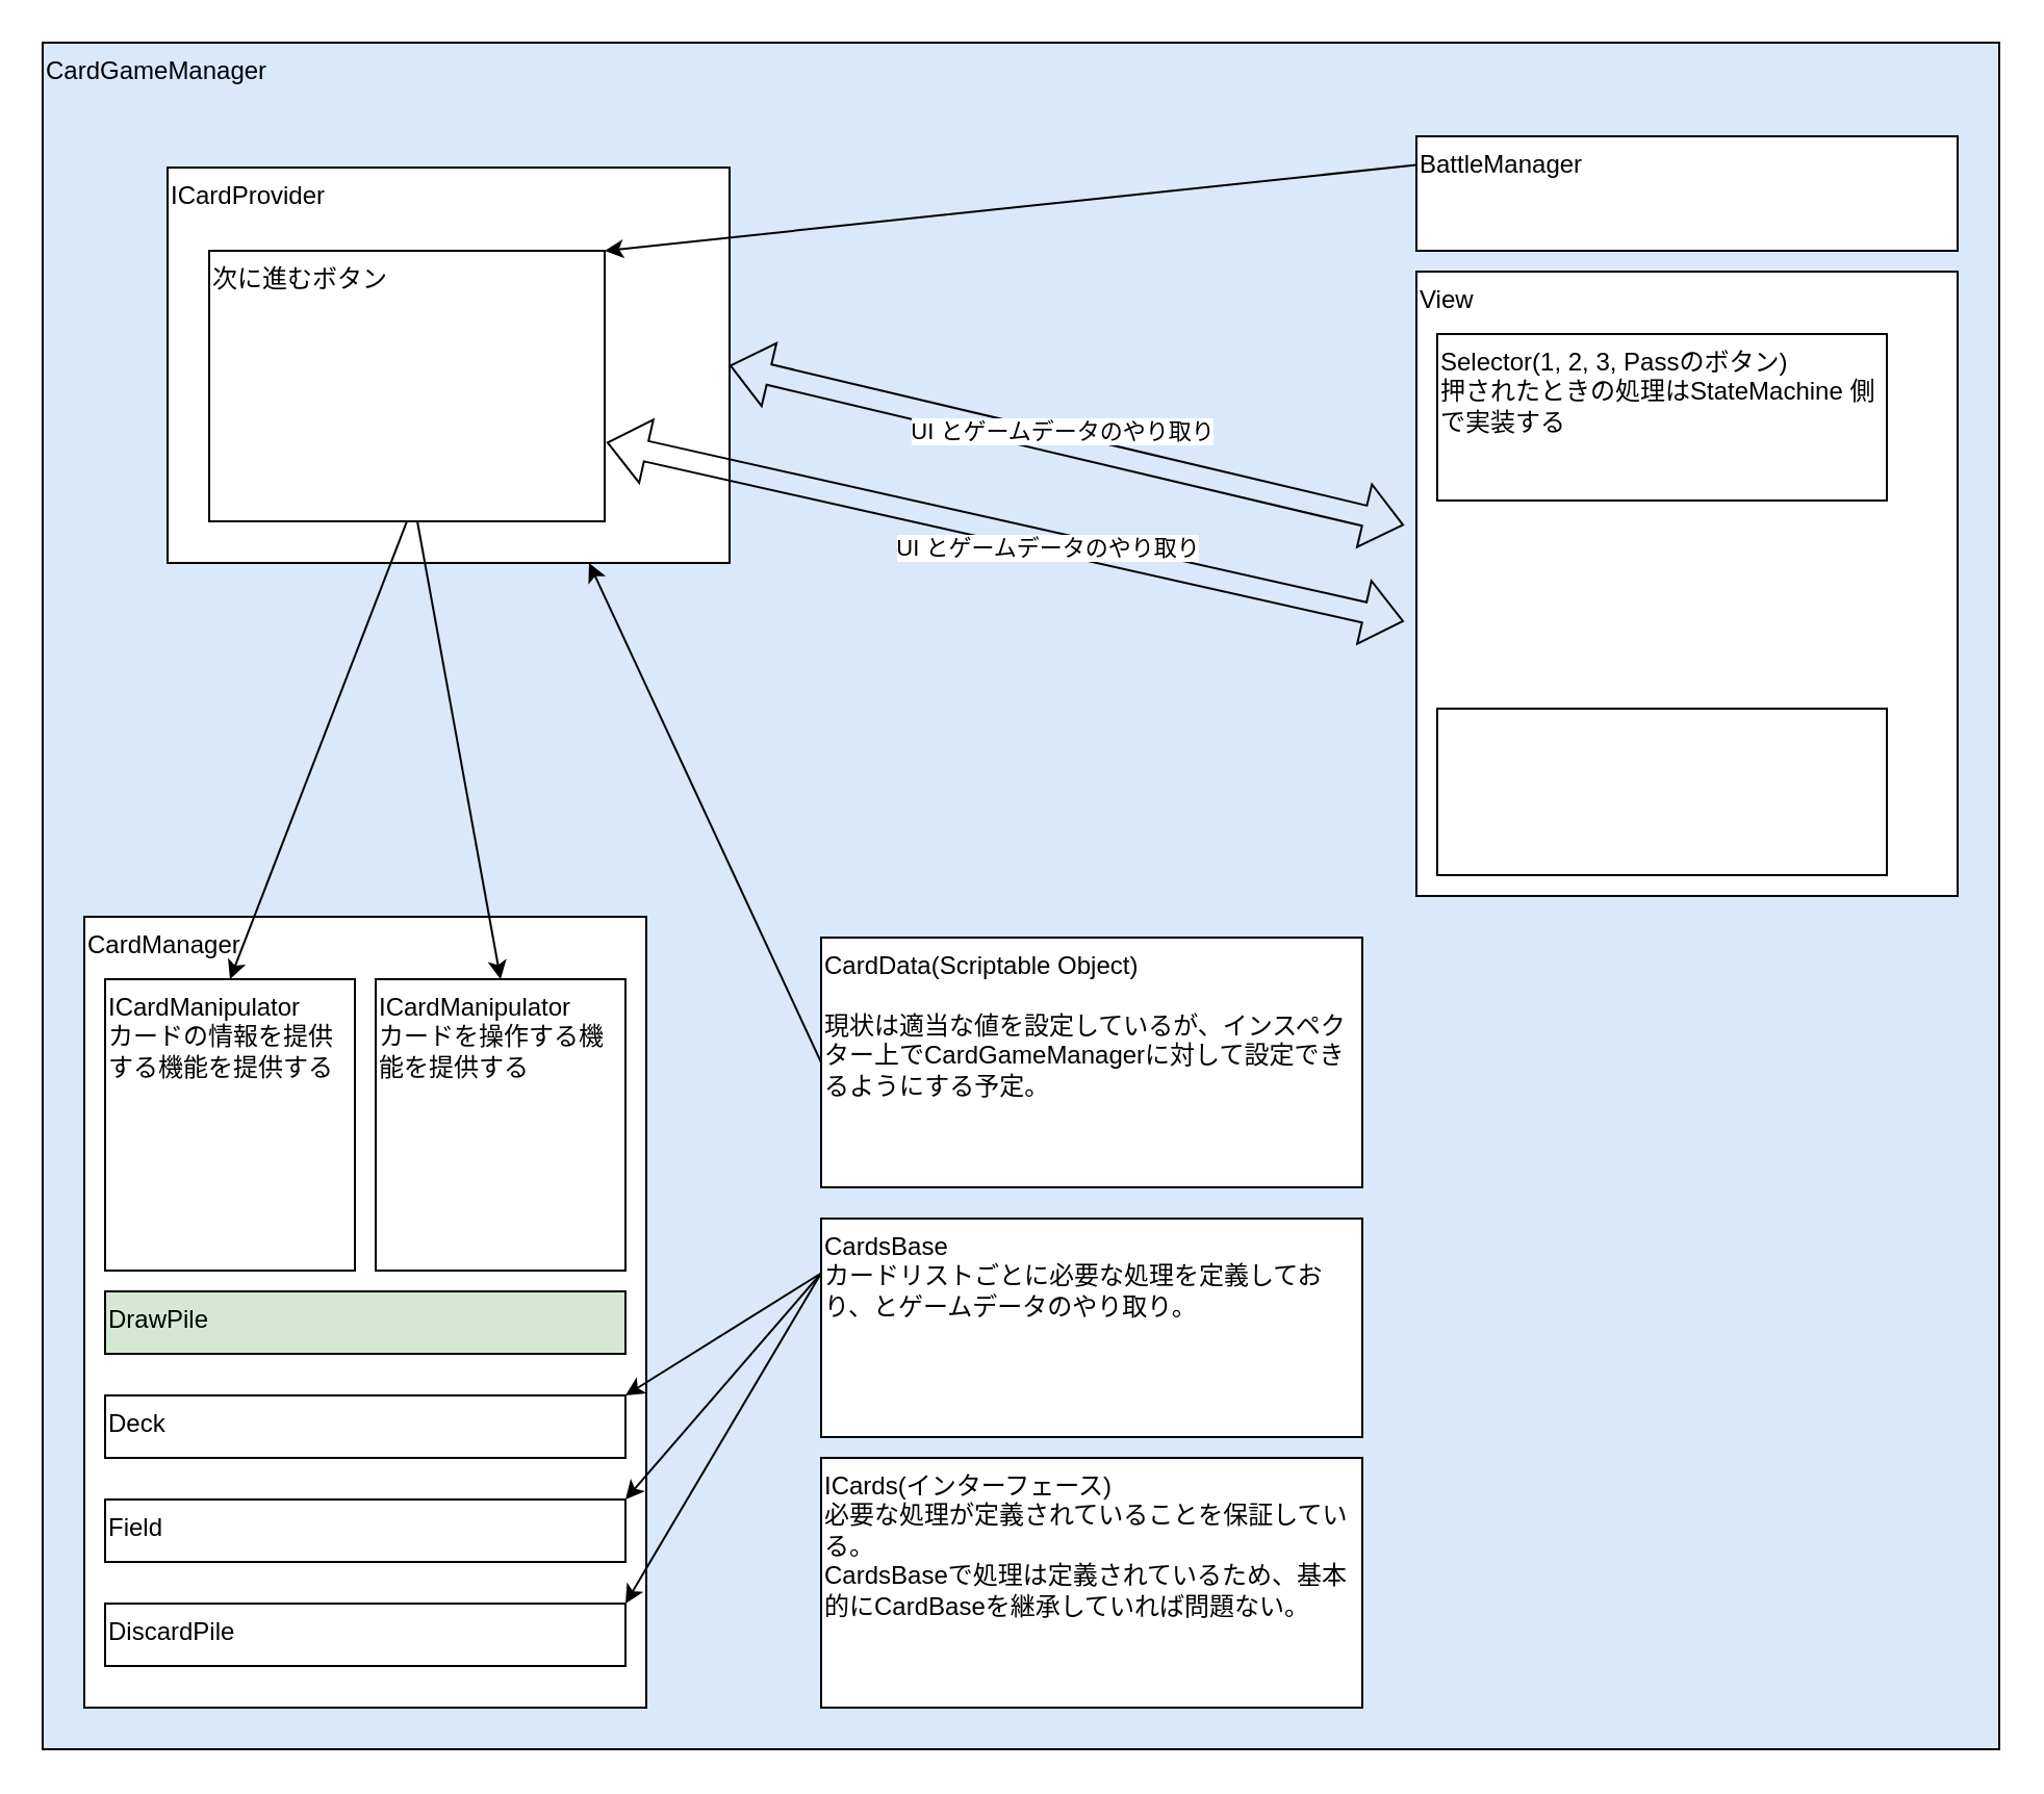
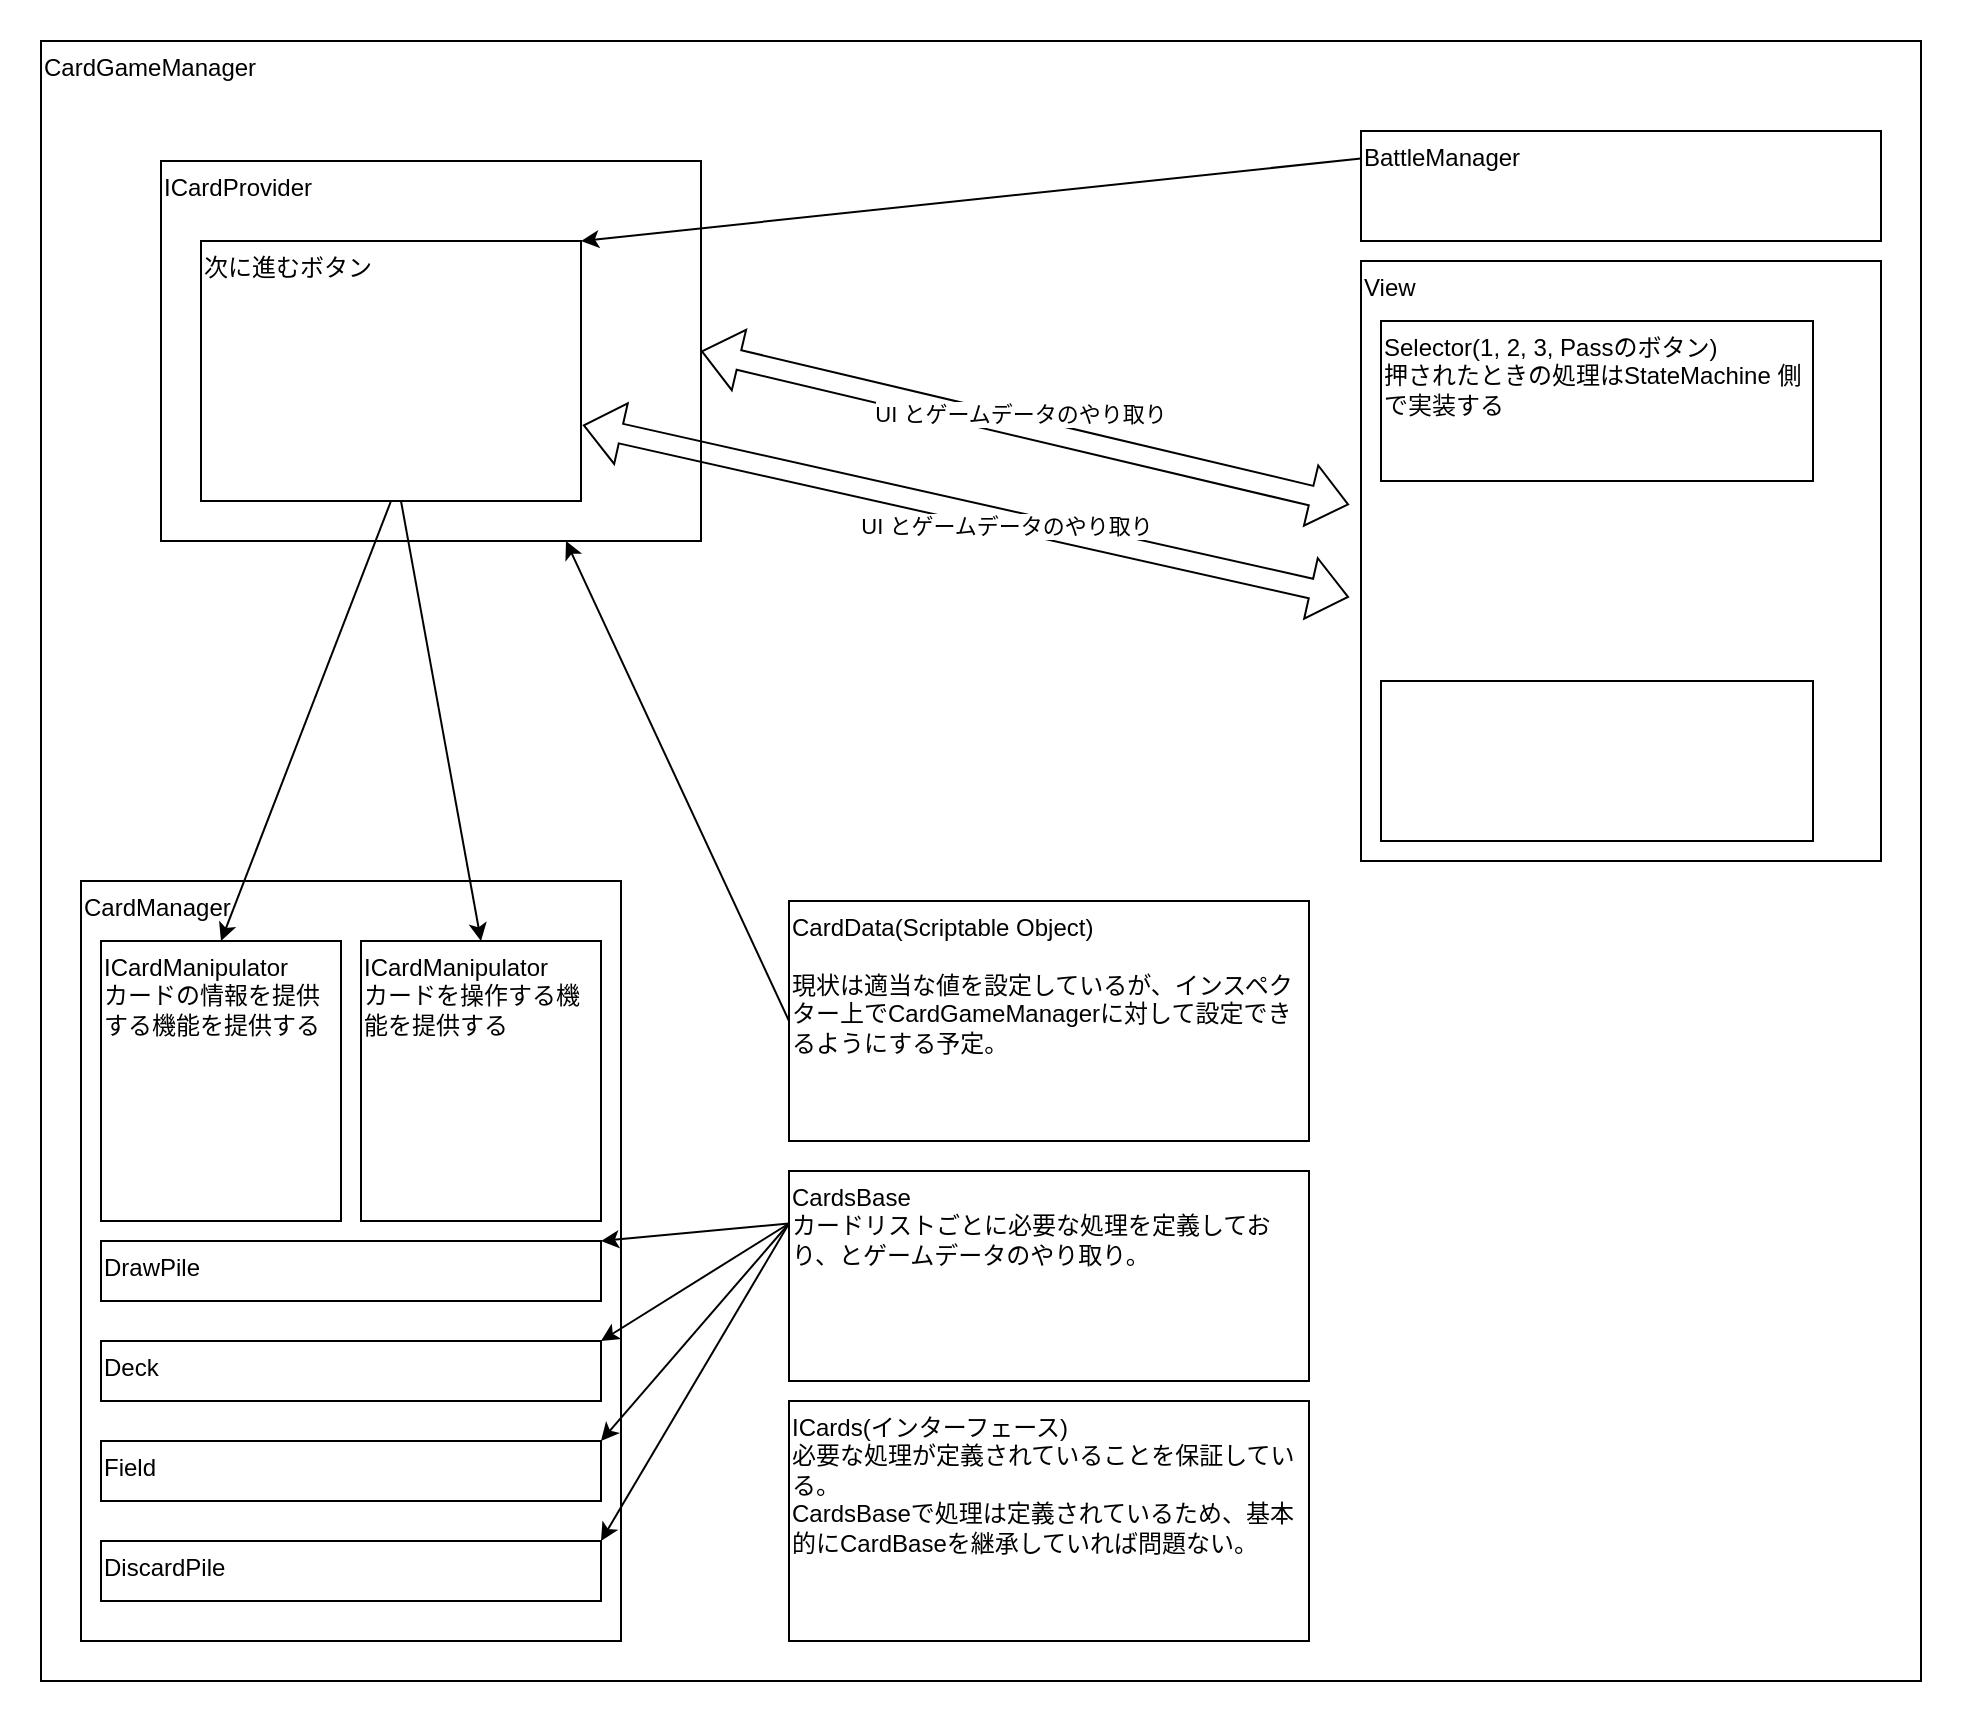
- <mxCell id="2" value="CardGameManager" style="rounded=0;whiteSpace=wrap;html=1;align=left;verticalAlign=top;fillColor=#dae8fc;" parent="1" vertex="1"><mxGeometry x="20" y="20" width="940" height="820" as="geometry" /></mxCell>
+ <mxCell id="2" value="CardGameManager" style="rounded=0;whiteSpace=wrap;html=1;align=left;verticalAlign=top;" parent="1" vertex="1"><mxGeometry x="20" y="20" width="940" height="820" as="geometry" /></mxCell>
+ <mxCell id="24" value="" style="endArrow=classic;html=1;rounded=0;exitX=0;exitY=0.25;exitDx=0;exitDy=0;entryX=1;entryY=0;entryDx=0;entryDy=0;" parent="1" source="4" target="13" edge="1"><mxGeometry width="50" height="50" relative="1" as="geometry"><mxPoint x="450" y="365" as="sourcePoint" /><mxPoint x="349" y="380" as="targetPoint" /></mxGeometry></mxCell>
- <mxCell id="13" value="DrawPile" style="rounded=0;whiteSpace=wrap;html=1;align=left;verticalAlign=top;fillColor=#d5e8d4;" parent="7" vertex="1"><mxGeometry x="10" y="180" width="250" height="30" as="geometry" /></mxCell>
+ <mxCell id="13" value="DrawPile" style="rounded=0;whiteSpace=wrap;html=1;align=left;verticalAlign=top;" parent="7" vertex="1"><mxGeometry x="10" y="180" width="250" height="30" as="geometry" /></mxCell>
